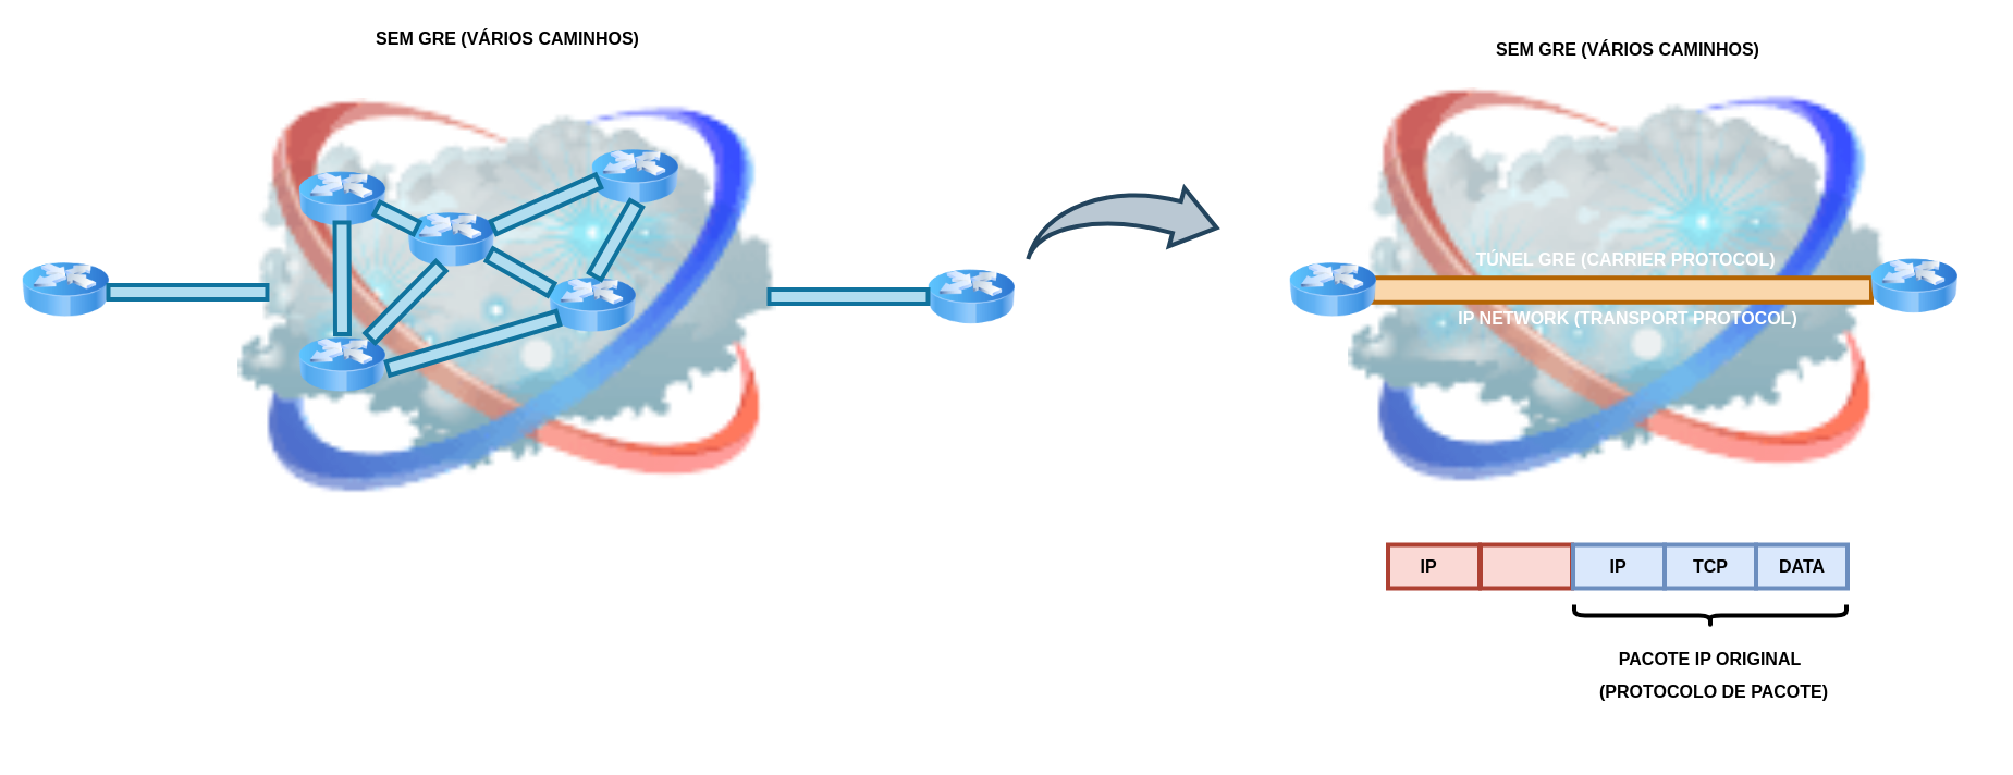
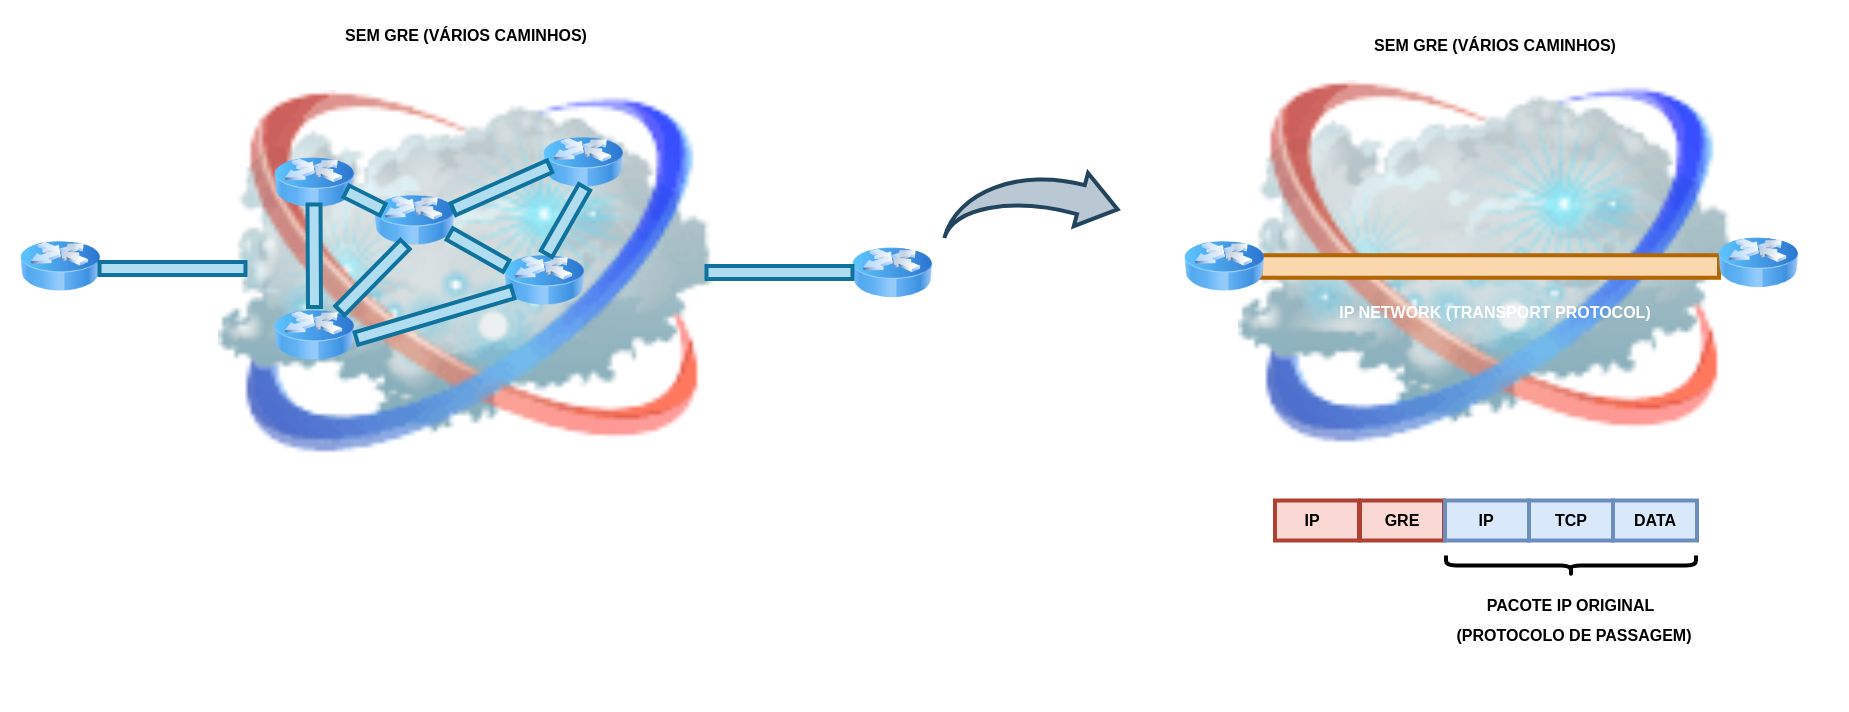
- <mxCell id="21" value="&lt;font style=&quot;font-size: 16px;&quot;&gt;&lt;b&gt;TÚNEL GRE (CARRIER PROTOCOL)&lt;br&gt;&lt;/b&gt;&lt;/font&gt;" style="text;html=1;strokeColor=none;fillColor=none;align=center;verticalAlign=middle;whiteSpace=wrap;rounded=0;strokeWidth=13;spacing=4;fontColor=#FFFFFF;" vertex="1" parent="1"><mxGeometry x="1340.25" y="222.5" width="306" height="30" as="geometry" /></mxCell>
- <mxCell id="22" value="&lt;b style=&quot;font-size: 16px;&quot;&gt;IP NETWORK (TRANSPORT PROTOCOL)&lt;br&gt;&lt;/b&gt;" style="text;html=1;strokeColor=none;fillColor=none;align=center;verticalAlign=middle;whiteSpace=wrap;rounded=0;strokeWidth=13;spacing=4;fontColor=#FFFFFF;" vertex="1" parent="1"><mxGeometry x="1336.25" y="277.25" width="317.75" height="30" as="geometry" /></mxCell>
+ <mxCell id="22" value="&lt;b style=&quot;font-size: 16px;&quot;&gt;IP NETWORK (TRANSPORT PROTOCOL)&lt;br&gt;&lt;/b&gt;" style="text;html=1;strokeColor=none;fillColor=none;align=center;verticalAlign=middle;whiteSpace=wrap;rounded=0;strokeWidth=13;spacing=4;fontColor=#FFFFFF;" vertex="1" parent="1"><mxGeometry x="1336.25" y="297.25" width="317.75" height="30" as="geometry" /></mxCell>
+ <mxCell id="39" value="GRE" style="text;html=1;strokeColor=none;fillColor=none;align=center;verticalAlign=middle;whiteSpace=wrap;rounded=0;fontStyle=1;fontSize=16;" vertex="1" parent="1"><mxGeometry x="1371.5" y="505" width="60" height="30" as="geometry" /></mxCell>
- <mxCell id="40" value="(PROTOCOLO DE PACOTE)" style="text;html=1;strokeColor=none;fillColor=none;align=center;verticalAlign=middle;whiteSpace=wrap;rounded=0;fontStyle=1;fontSize=16;" vertex="1" parent="1"><mxGeometry x="1454.25" y="620" width="239.75" height="30" as="geometry" /></mxCell>
+ <mxCell id="40" value="(PROTOCOLO DE PASSAGEM)" style="text;html=1;strokeColor=none;fillColor=none;align=center;verticalAlign=middle;whiteSpace=wrap;rounded=0;fontStyle=1;fontSize=16;" vertex="1" parent="1"><mxGeometry x="1454.25" y="620" width="239.75" height="30" as="geometry" /></mxCell>
